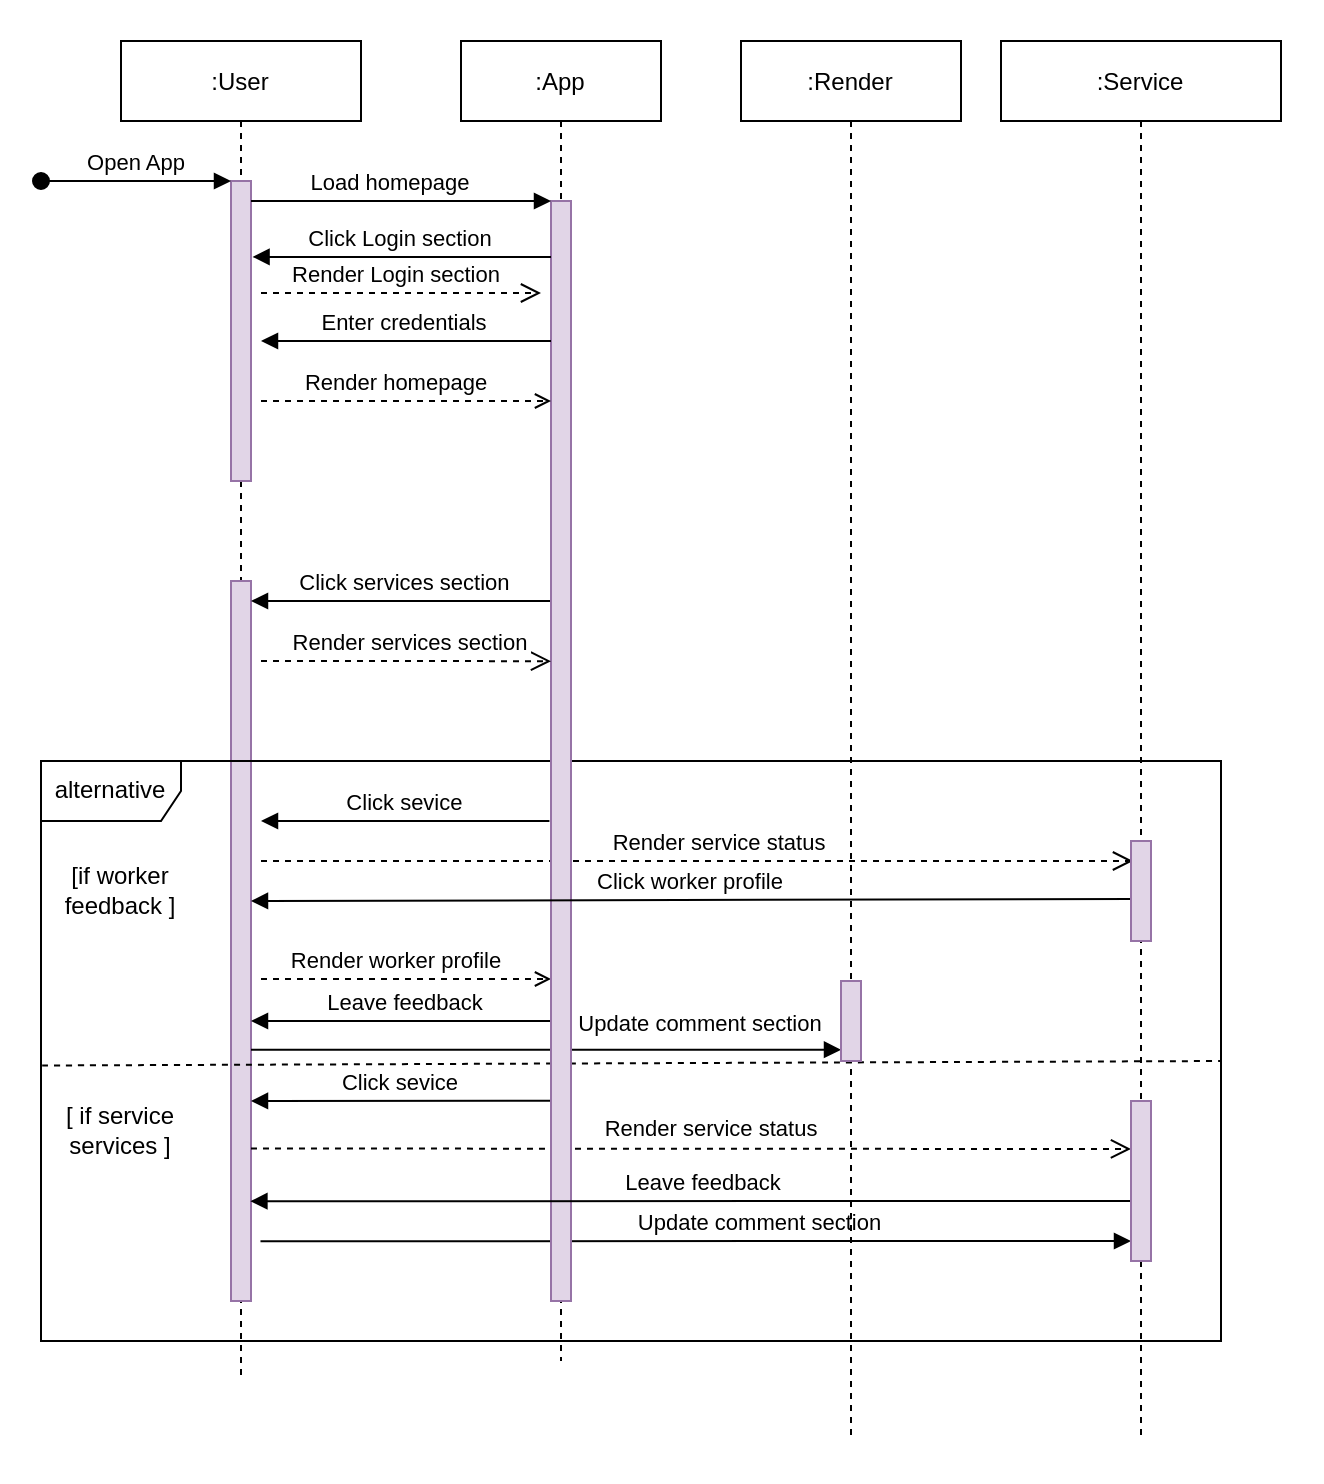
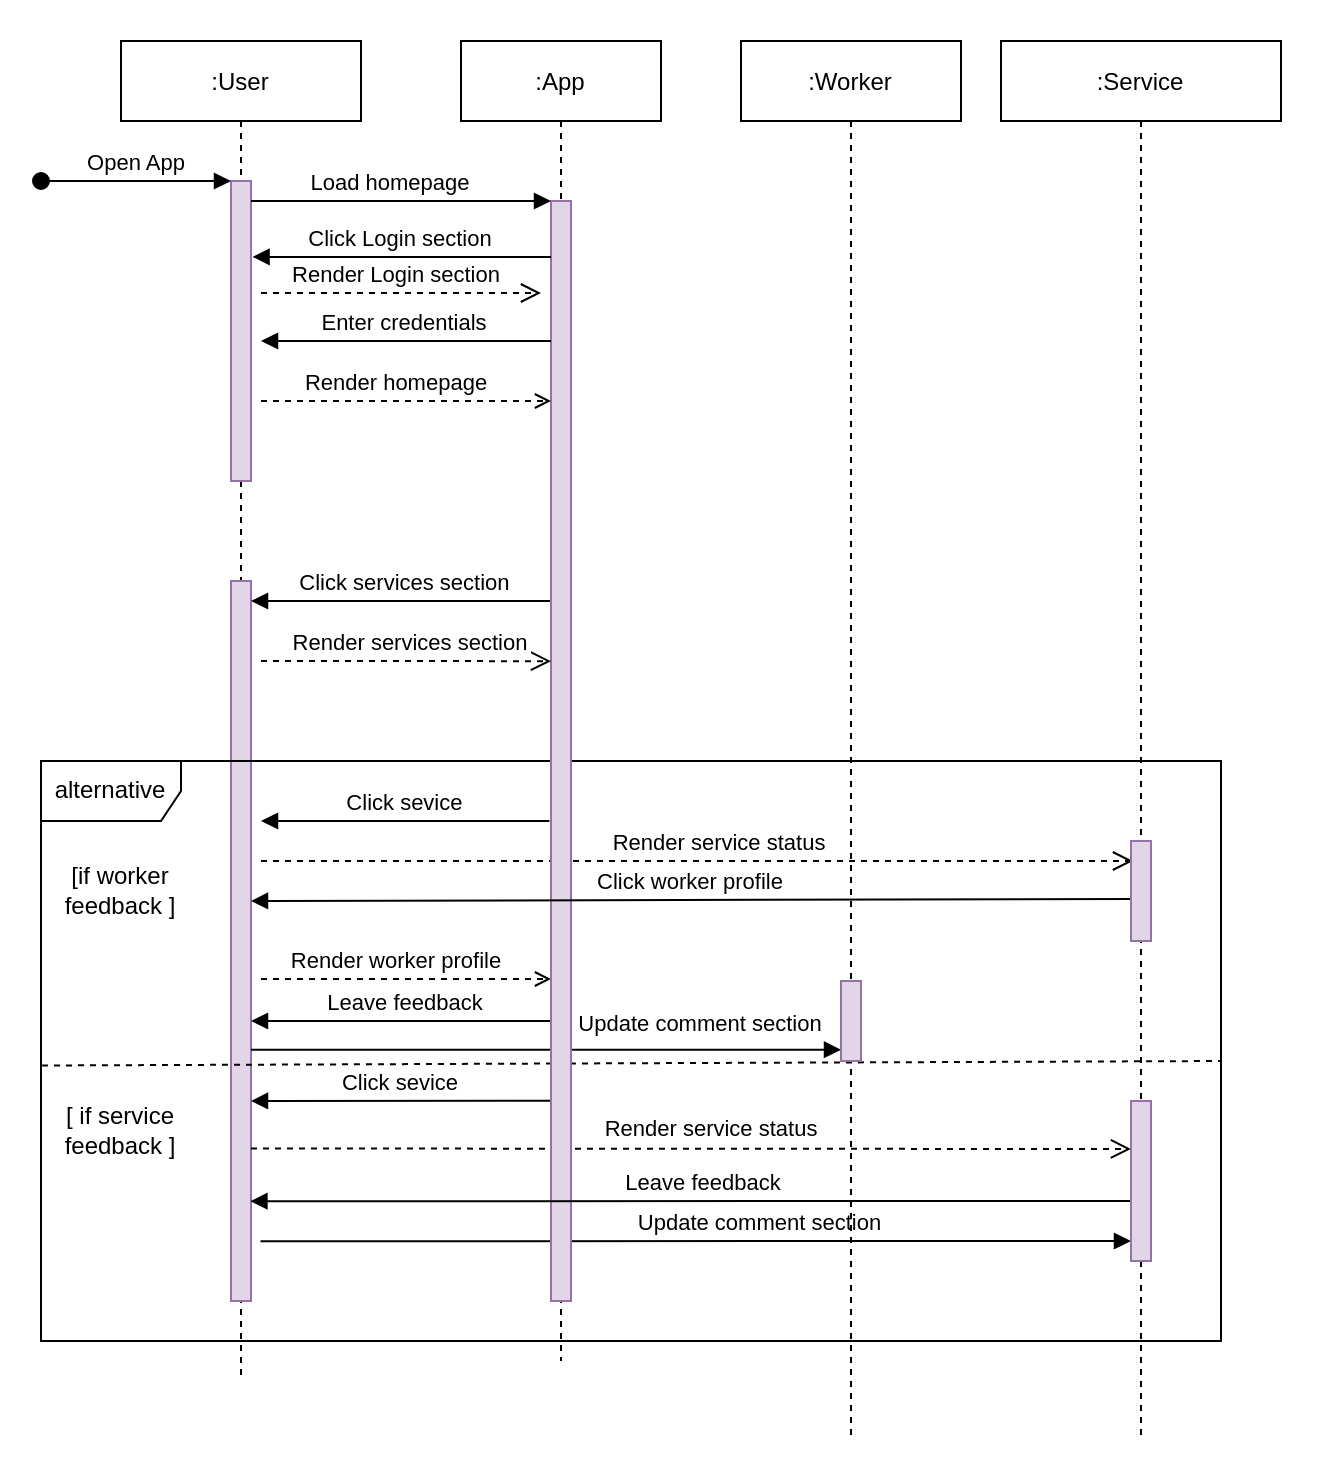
- <mxCell id="30" value=":Render" style="shape=umlLifeline;perimeter=lifelinePerimeter;container=1;collapsible=0;recursiveResize=0;rounded=0;shadow=0;strokeWidth=1;" vertex="1" parent="1"><mxGeometry x="370" y="20" width="110" height="700" as="geometry" /></mxCell>
+ <mxCell id="30" value=":Worker" style="shape=umlLifeline;perimeter=lifelinePerimeter;container=1;collapsible=0;recursiveResize=0;rounded=0;shadow=0;strokeWidth=1;" vertex="1" parent="1"><mxGeometry x="370" y="20" width="110" height="700" as="geometry" /></mxCell>
- <mxCell id="17" value="[ if service services ]" style="text;html=1;strokeColor=none;fillColor=none;align=center;verticalAlign=middle;whiteSpace=wrap;rounded=0;hachureGap=4;" vertex="1" parent="2"><mxGeometry x="-30" y="530" width="60" height="30" as="geometry" /></mxCell>
+ <mxCell id="17" value="[ if service feedback ]" style="text;html=1;strokeColor=none;fillColor=none;align=center;verticalAlign=middle;whiteSpace=wrap;rounded=0;hachureGap=4;" vertex="1" parent="2"><mxGeometry x="-30" y="530" width="60" height="30" as="geometry" /></mxCell>
